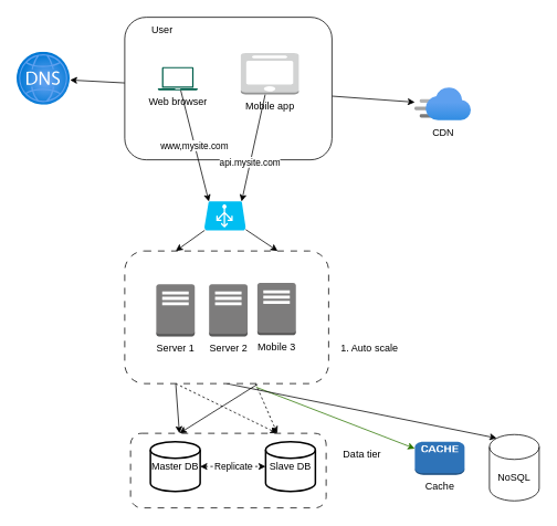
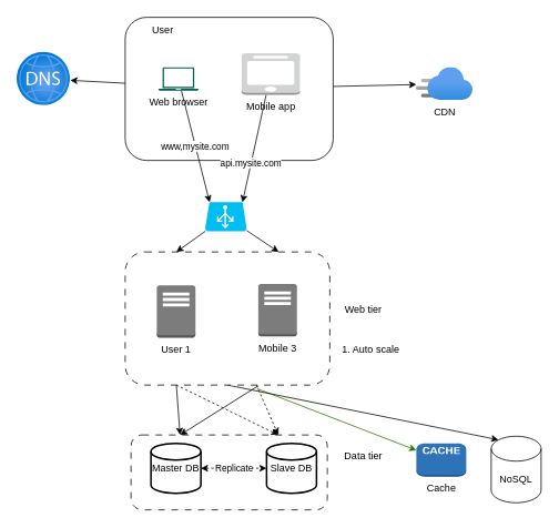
- <mxCell id="17" value="CDN" style="aspect=fixed;html=1;points=[];align=center;image;fontSize=12;image=img/lib/azure2/app_services/CDN_Profiles.svg;" parent="1" vertex="1"><mxGeometry x="500" y="105" width="68" height="40" as="geometry" /></mxCell>
+ <mxCell id="17" value="CDN" style="aspect=fixed;html=1;points=[];align=center;image;fontSize=12;image=img/lib/azure2/app_services/CDN_Profiles.svg;" parent="1" vertex="1"><mxGeometry x="500" y="80" width="68" height="40" as="geometry" /></mxCell>
+ <mxCell id="23" value="Web tier" style="text;html=1;align=center;verticalAlign=middle;resizable=0;points=[];autosize=1;strokeColor=none;fillColor=none;" parent="1" vertex="1"><mxGeometry x="401" y="357" width="70" height="30" as="geometry" /></mxCell>
- <mxCell id="22" value="Server 2" style="outlineConnect=0;dashed=0;verticalLabelPosition=bottom;verticalAlign=top;align=center;html=1;shape=mxgraph.aws3.traditional_server;fillColor=#7D7C7C;gradientColor=none;" parent="1" vertex="1"><mxGeometry x="251.75" y="342" width="46.5" height="63" as="geometry" /></mxCell>
- <mxCell id="21" value="Server 1" style="outlineConnect=0;dashed=0;verticalLabelPosition=bottom;verticalAlign=top;align=center;html=1;shape=mxgraph.aws3.traditional_server;fillColor=#7D7C7C;gradientColor=none;" parent="1" vertex="1"><mxGeometry x="188" y="342" width="46.5" height="63" as="geometry" /></mxCell>
+ <mxCell id="21" value="User 1" style="outlineConnect=0;dashed=0;verticalLabelPosition=bottom;verticalAlign=top;align=center;html=1;shape=mxgraph.aws3.traditional_server;fillColor=#7D7C7C;gradientColor=none;" parent="1" vertex="1"><mxGeometry x="188" y="342" width="46.5" height="63" as="geometry" /></mxCell>
